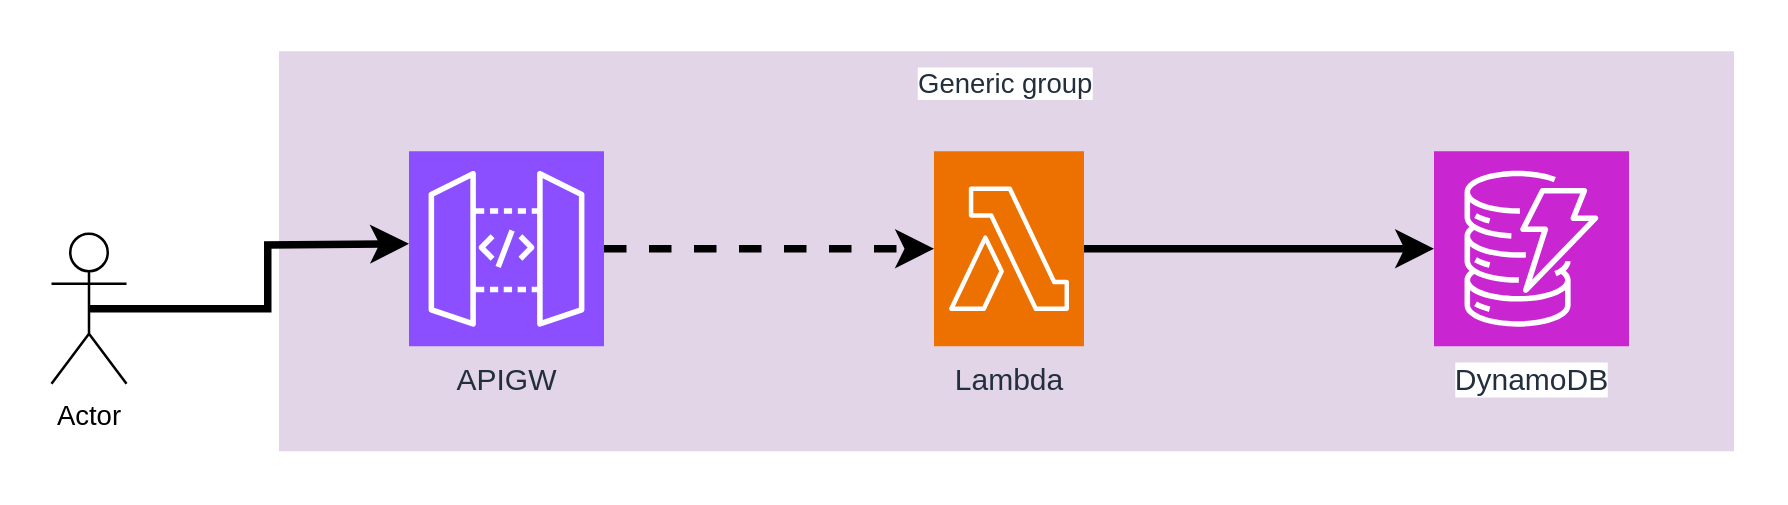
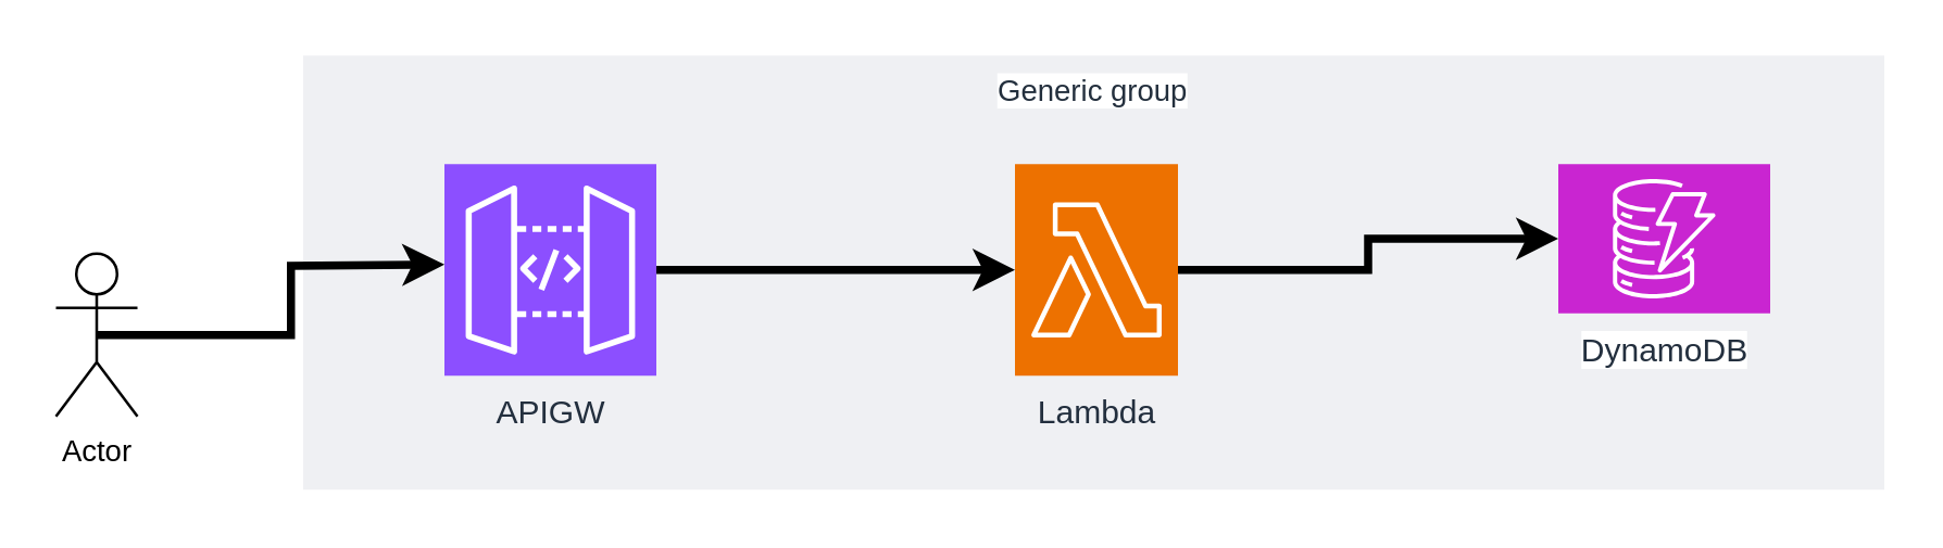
- <mxCell id="2" value="Generic group" style="fillColor=#e1d5e7;strokeColor=none;dashed=0;verticalAlign=top;fontStyle=0;fontColor=#232F3D;whiteSpace=wrap;html=1;fontFamily=Helvetica;fontSize=11;labelBackgroundColor=default;" vertex="1" parent="1"><mxGeometry x="111" y="20" width="582" height="160" as="geometry" /></mxCell>
+ <mxCell id="2" value="Generic group" style="fillColor=#EFF0F3;strokeColor=none;dashed=0;verticalAlign=top;fontStyle=0;fontColor=#232F3D;whiteSpace=wrap;html=1;fontFamily=Helvetica;fontSize=11;labelBackgroundColor=default;" vertex="1" parent="1"><mxGeometry x="111" y="20" width="582" height="160" as="geometry" /></mxCell>
- <mxCell id="4" style="edgeStyle=orthogonalEdgeStyle;rounded=0;orthogonalLoop=1;jettySize=auto;html=1;strokeWidth=3;dashed=1;" edge="1" parent="1" source="5" target="3"><mxGeometry relative="1" as="geometry" /></mxCell>
+ <mxCell id="4" style="edgeStyle=orthogonalEdgeStyle;rounded=0;orthogonalLoop=1;jettySize=auto;html=1;strokeWidth=3;" edge="1" parent="1" source="5" target="3"><mxGeometry relative="1" as="geometry" /></mxCell>
- <mxCell id="6" value="DynamoDB" style="sketch=0;points=[[0,0,0],[0.25,0,0],[0.5,0,0],[0.75,0,0],[1,0,0],[0,1,0],[0.25,1,0],[0.5,1,0],[0.75,1,0],[1,1,0],[0,0.25,0],[0,0.5,0],[0,0.75,0],[1,0.25,0],[1,0.5,0],[1,0.75,0]];outlineConnect=0;fontColor=#232F3E;fillColor=#C925D1;strokeColor=#ffffff;dashed=0;verticalLabelPosition=bottom;verticalAlign=top;align=center;html=1;fontSize=12;fontStyle=0;aspect=fixed;shape=mxgraph.aws4.resourceIcon;resIcon=mxgraph.aws4.dynamodb;fontFamily=Helvetica;labelBackgroundColor=default;" vertex="1" parent="1"><mxGeometry x="573" y="60" width="78" height="78" as="geometry" /></mxCell>
+ <mxCell id="6" value="DynamoDB" style="sketch=0;points=[[0,0,0],[0.25,0,0],[0.5,0,0],[0.75,0,0],[1,0,0],[0,1,0],[0.25,1,0],[0.5,1,0],[0.75,1,0],[1,1,0],[0,0.25,0],[0,0.5,0],[0,0.75,0],[1,0.25,0],[1,0.5,0],[1,0.75,0]];outlineConnect=0;fontColor=#232F3E;fillColor=#C925D1;strokeColor=#ffffff;dashed=0;verticalLabelPosition=bottom;verticalAlign=top;align=center;html=1;fontSize=12;fontStyle=0;aspect=fixed;shape=mxgraph.aws4.resourceIcon;resIcon=mxgraph.aws4.dynamodb;fontFamily=Helvetica;labelBackgroundColor=default;" vertex="1" parent="1"><mxGeometry x="573" y="60" width="78" height="55" as="geometry" /></mxCell>
